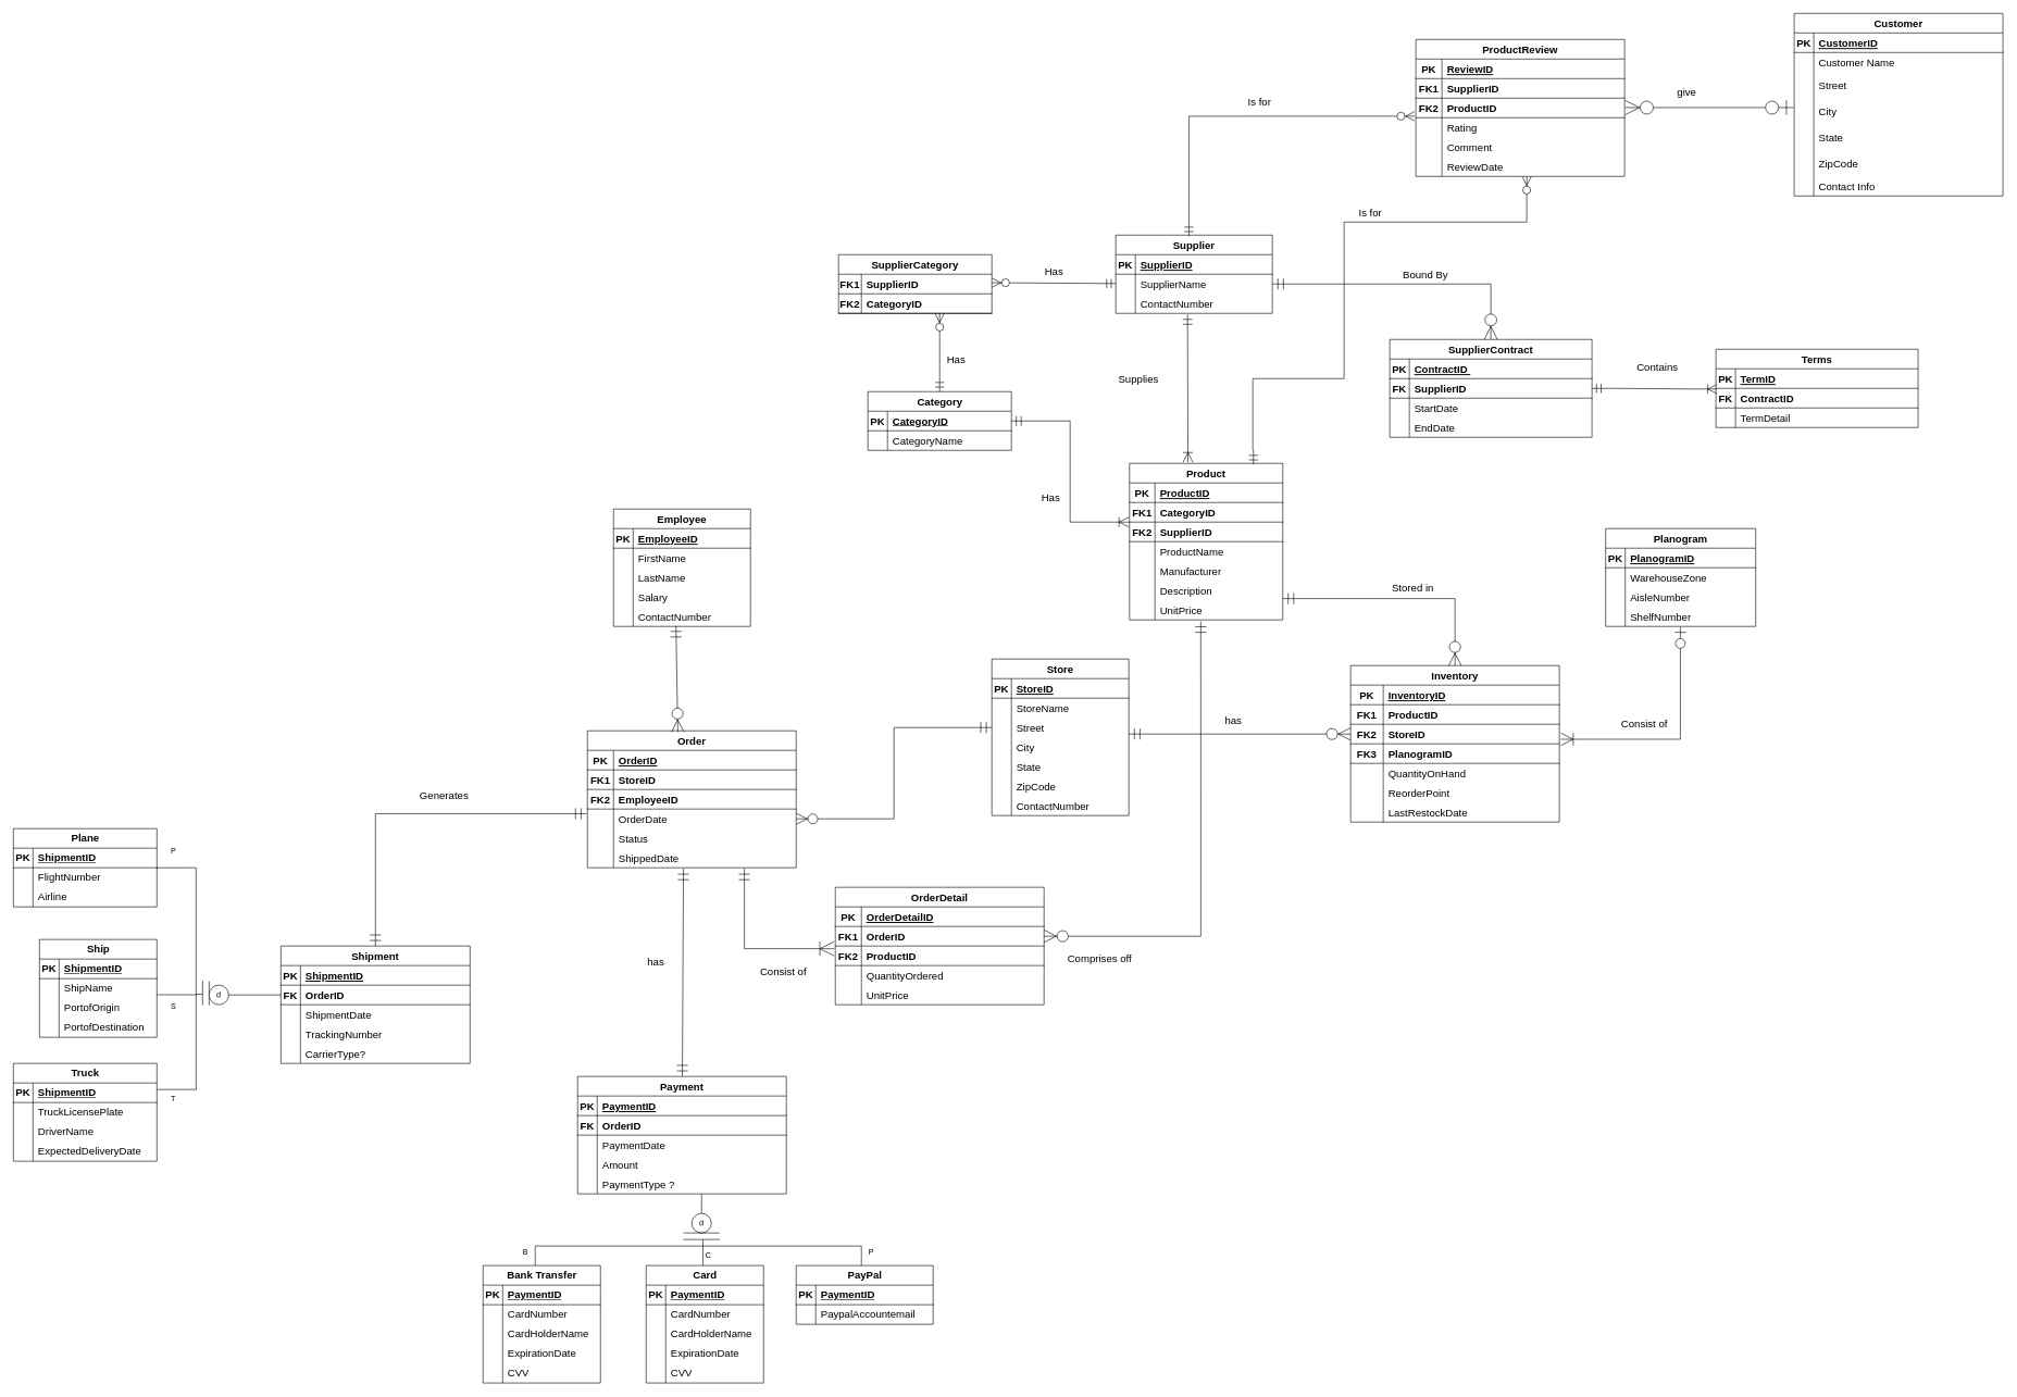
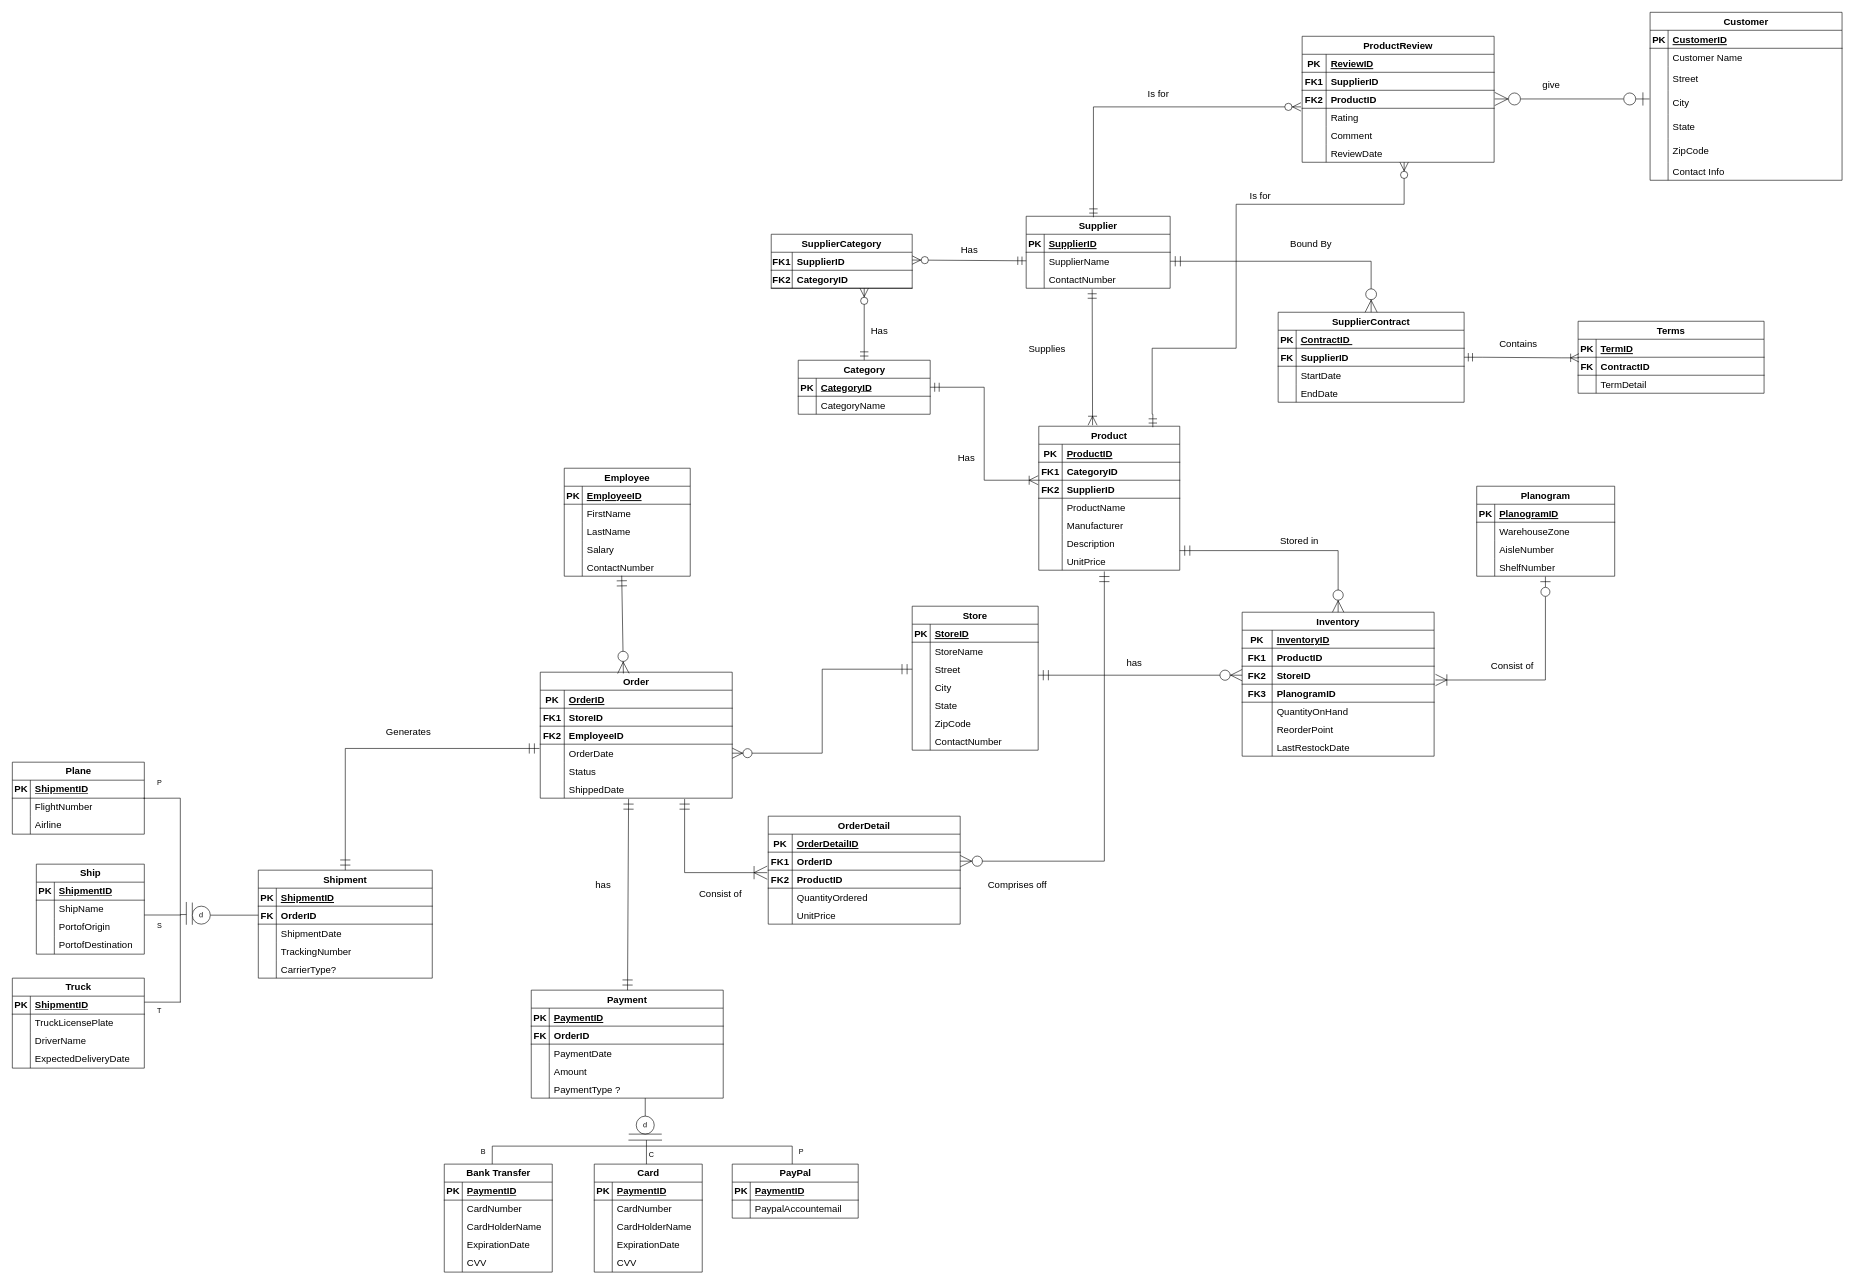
- <mxCell id="218" value="Bound By" style="text;html=1;strokeColor=none;fillColor=none;align=center;verticalAlign=middle;whiteSpace=wrap;rounded=0;fontSize=16;" parent="1" vertex="1"><mxGeometry x="2130" y="405" width="110" height="30" as="geometry" /></mxCell>
+ <mxCell id="218" value="Bound By" style="text;html=1;strokeColor=none;fillColor=none;align=center;verticalAlign=middle;whiteSpace=wrap;rounded=0;fontSize=16;" parent="1" vertex="1"><mxGeometry x="2130" y="390" width="110" height="30" as="geometry" /></mxCell>
- <mxCell id="272" value="Contains" style="text;html=1;align=center;verticalAlign=middle;resizable=0;points=[];autosize=1;strokeColor=none;fillColor=none;fontStyle=0;fontSize=16;" parent="1" vertex="1"><mxGeometry x="2495" y="548" width="90" height="30" as="geometry" /></mxCell>
+ <mxCell id="272" value="Contains" style="text;html=1;align=center;verticalAlign=middle;resizable=0;points=[];autosize=1;strokeColor=none;fillColor=none;fontStyle=0;fontSize=16;" parent="1" vertex="1"><mxGeometry x="2485" y="558" width="90" height="30" as="geometry" /></mxCell>
- <mxCell id="222" value="Comprises off" style="text;html=1;align=center;verticalAlign=middle;resizable=0;points=[];autosize=1;strokeColor=none;fillColor=none;fontSize=16;" parent="1" vertex="1"><mxGeometry x="1625" y="1455" width="120" height="30" as="geometry" /></mxCell>
+ <mxCell id="222" value="Comprises off" style="text;html=1;align=center;verticalAlign=middle;resizable=0;points=[];autosize=1;strokeColor=none;fillColor=none;fontSize=16;" parent="1" vertex="1"><mxGeometry x="1635" y="1460" width="120" height="30" as="geometry" /></mxCell>
